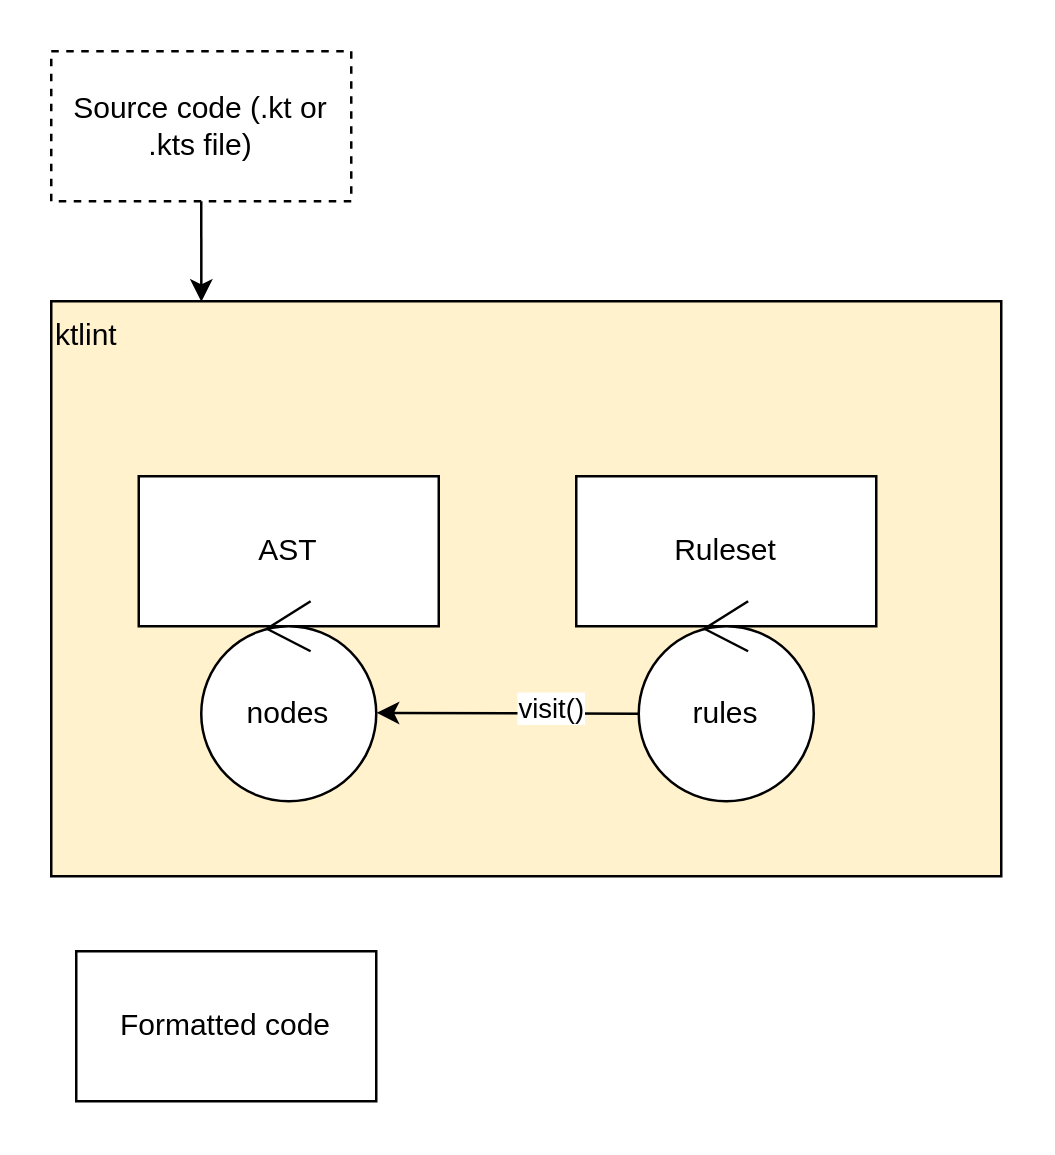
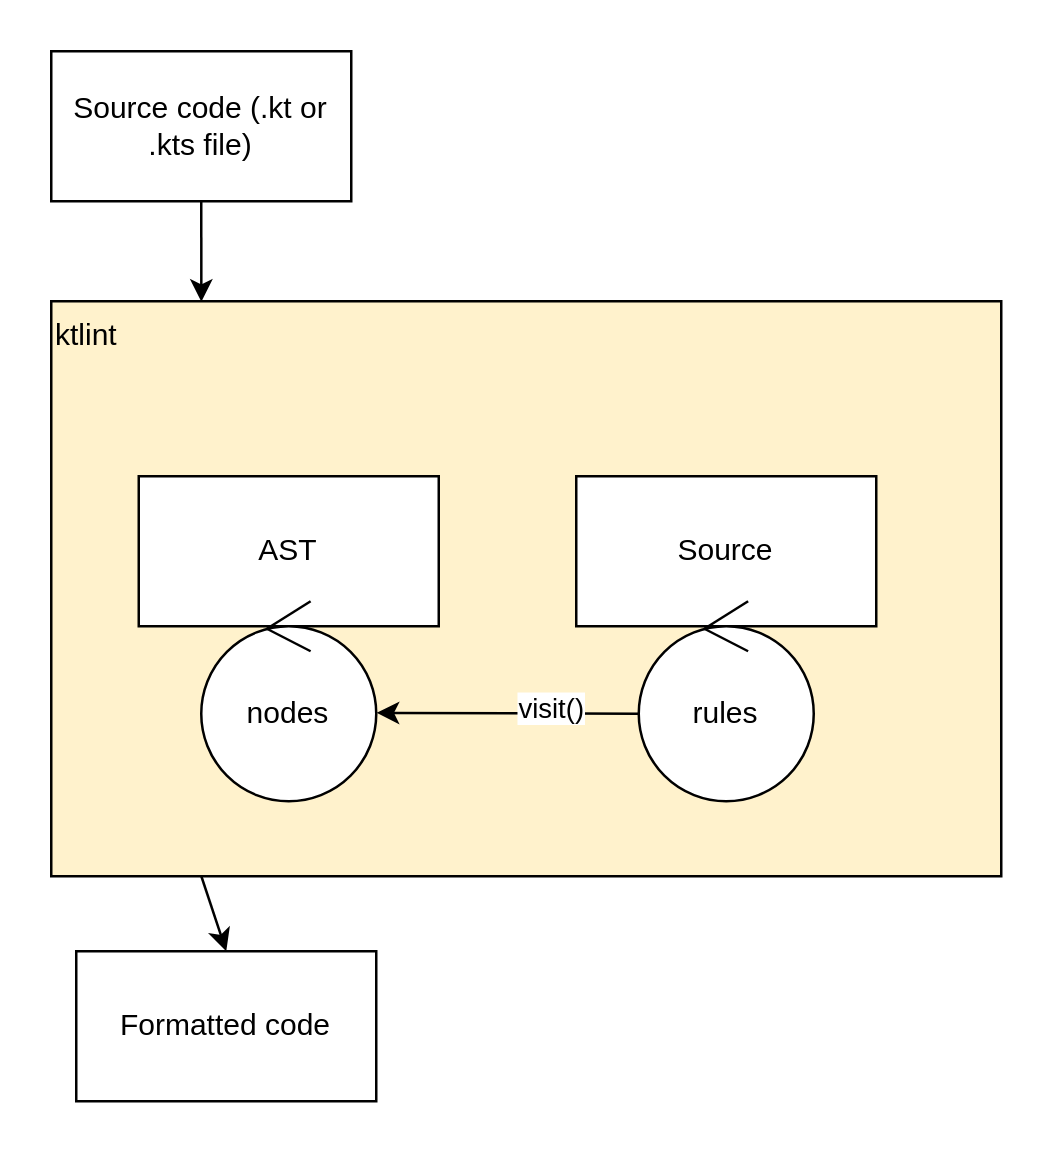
- <mxCell id="3" value="Source code (.kt or .kts file)" style="rounded=0;whiteSpace=wrap;html=1;dashed=1;" vertex="1" parent="1"><mxGeometry x="20" y="20" width="120" height="60" as="geometry" /></mxCell>
+ <mxCell id="3" value="Source code (.kt or .kts file)" style="rounded=0;whiteSpace=wrap;html=1;" vertex="1" parent="1"><mxGeometry x="20" y="20" width="120" height="60" as="geometry" /></mxCell>
- <mxCell id="4" value="Ruleset" style="rounded=0;whiteSpace=wrap;html=1;" vertex="1" parent="1"><mxGeometry x="230" y="190" width="120" height="60" as="geometry" /></mxCell>
+ <mxCell id="4" value="Source" style="rounded=0;whiteSpace=wrap;html=1;" vertex="1" parent="1"><mxGeometry x="230" y="190" width="120" height="60" as="geometry" /></mxCell>
+ <mxCell id="6" value="" style="endArrow=classic;html=1;exitX=0.158;exitY=1;exitDx=0;exitDy=0;entryX=0.5;entryY=0;entryDx=0;entryDy=0;exitPerimeter=0;" edge="1" parent="1" source="2" target="5"><mxGeometry width="50" height="50" relative="1" as="geometry"><mxPoint x="220" y="280" as="sourcePoint" /><mxPoint x="270" y="230" as="targetPoint" /></mxGeometry></mxCell>
